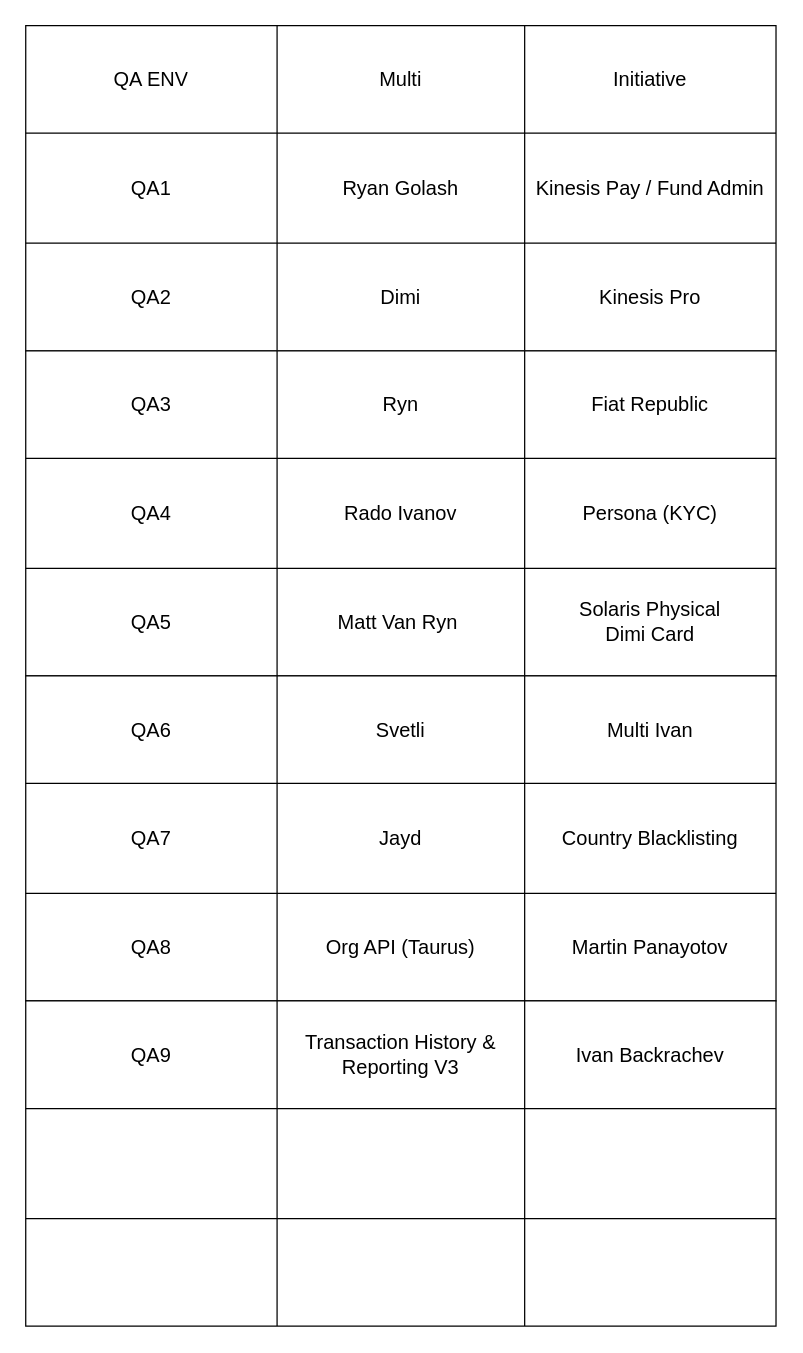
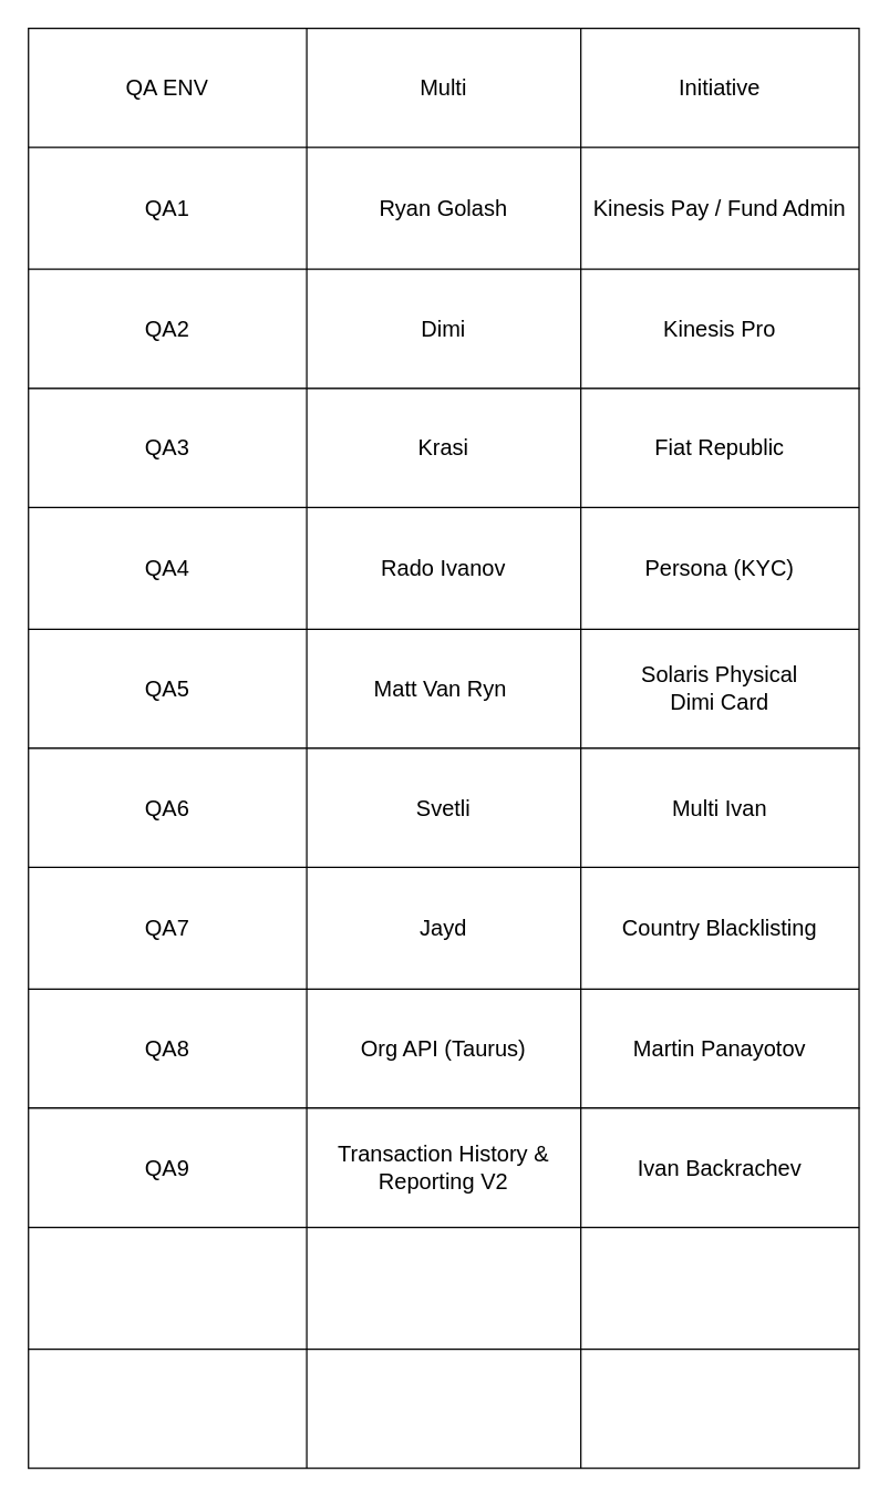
- <mxCell id="18" value="Ryn" style="shape=partialRectangle;html=1;whiteSpace=wrap;connectable=0;strokeColor=inherit;overflow=hidden;fillColor=none;top=0;left=0;bottom=0;right=0;pointerEvents=1;fontSize=16;" vertex="1" parent="16"><mxGeometry x="201" width="198" height="86" as="geometry"><mxRectangle width="198" height="86" as="alternateBounds" /></mxGeometry></mxCell>
+ <mxCell id="18" value="Krasi" style="shape=partialRectangle;html=1;whiteSpace=wrap;connectable=0;strokeColor=inherit;overflow=hidden;fillColor=none;top=0;left=0;bottom=0;right=0;pointerEvents=1;fontSize=16;" vertex="1" parent="16"><mxGeometry x="201" width="198" height="86" as="geometry"><mxRectangle width="198" height="86" as="alternateBounds" /></mxGeometry></mxCell>
- <mxCell id="44" value="Transaction History &amp;amp; Reporting V3" style="shape=partialRectangle;html=1;whiteSpace=wrap;connectable=0;strokeColor=inherit;overflow=hidden;fillColor=none;top=0;left=0;bottom=0;right=0;pointerEvents=1;fontSize=16;" vertex="1" parent="42"><mxGeometry x="201" width="198" height="86" as="geometry"><mxRectangle width="198" height="86" as="alternateBounds" /></mxGeometry></mxCell>
+ <mxCell id="44" value="Transaction History &amp;amp; Reporting V2" style="shape=partialRectangle;html=1;whiteSpace=wrap;connectable=0;strokeColor=inherit;overflow=hidden;fillColor=none;top=0;left=0;bottom=0;right=0;pointerEvents=1;fontSize=16;" vertex="1" parent="42"><mxGeometry x="201" width="198" height="86" as="geometry"><mxRectangle width="198" height="86" as="alternateBounds" /></mxGeometry></mxCell>
